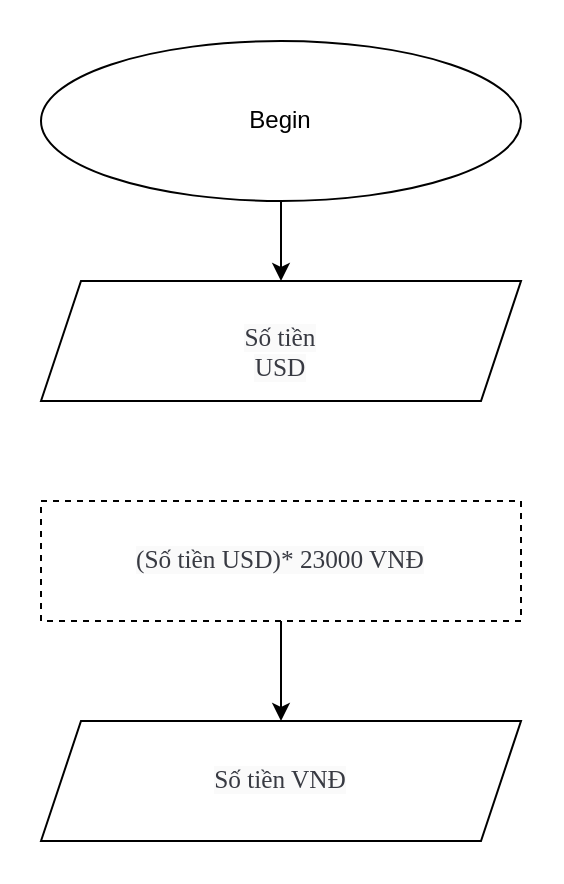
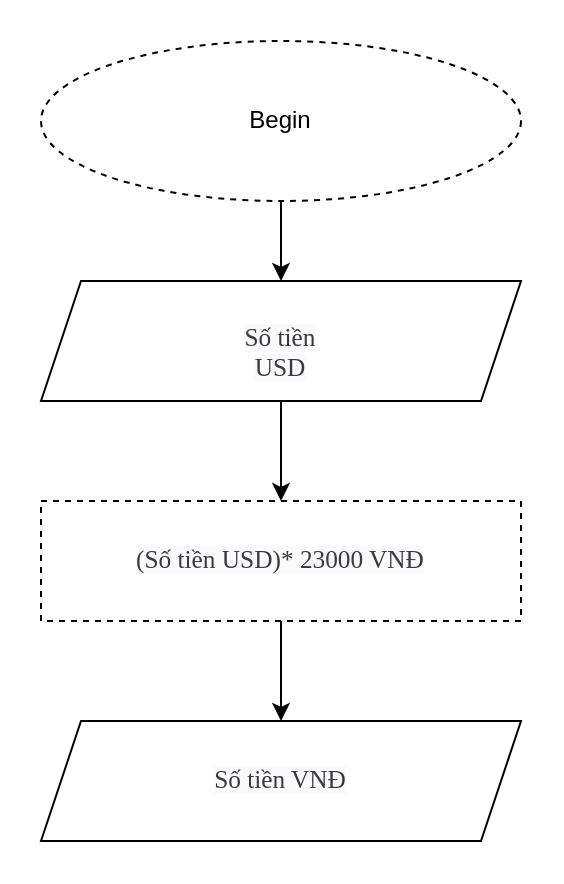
- <mxCell id="2" value="Begin" style="ellipse;whiteSpace=wrap;html=1;" vertex="1" parent="1"><mxGeometry x="20" y="20" width="240" height="80" as="geometry" /></mxCell>
+ <mxCell id="2" value="Begin" style="ellipse;whiteSpace=wrap;html=1;dashed=1;" vertex="1" parent="1"><mxGeometry x="20" y="20" width="240" height="80" as="geometry" /></mxCell>
+ <mxCell id="7" value="" style="endArrow=classic;html=1;exitX=0.5;exitY=1;exitDx=0;exitDy=0;entryX=0.5;entryY=0;entryDx=0;entryDy=0;" edge="1" parent="1" source="3" target="4"><mxGeometry width="50" height="50" relative="1" as="geometry"><mxPoint x="140" y="210" as="sourcePoint" /><mxPoint x="130" y="250" as="targetPoint" /></mxGeometry></mxCell>
